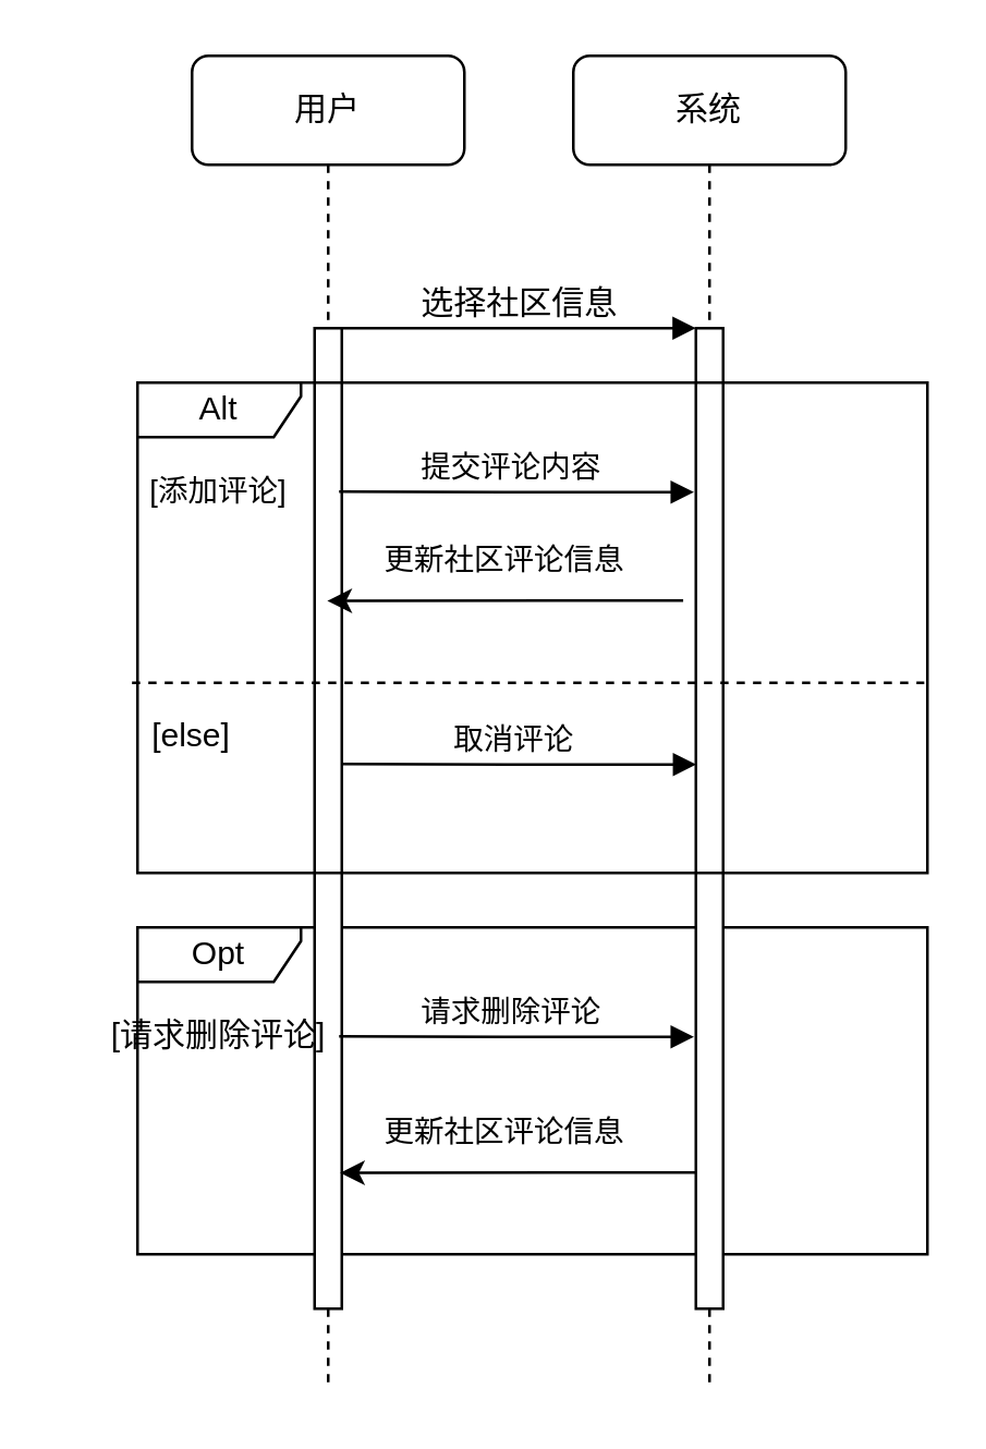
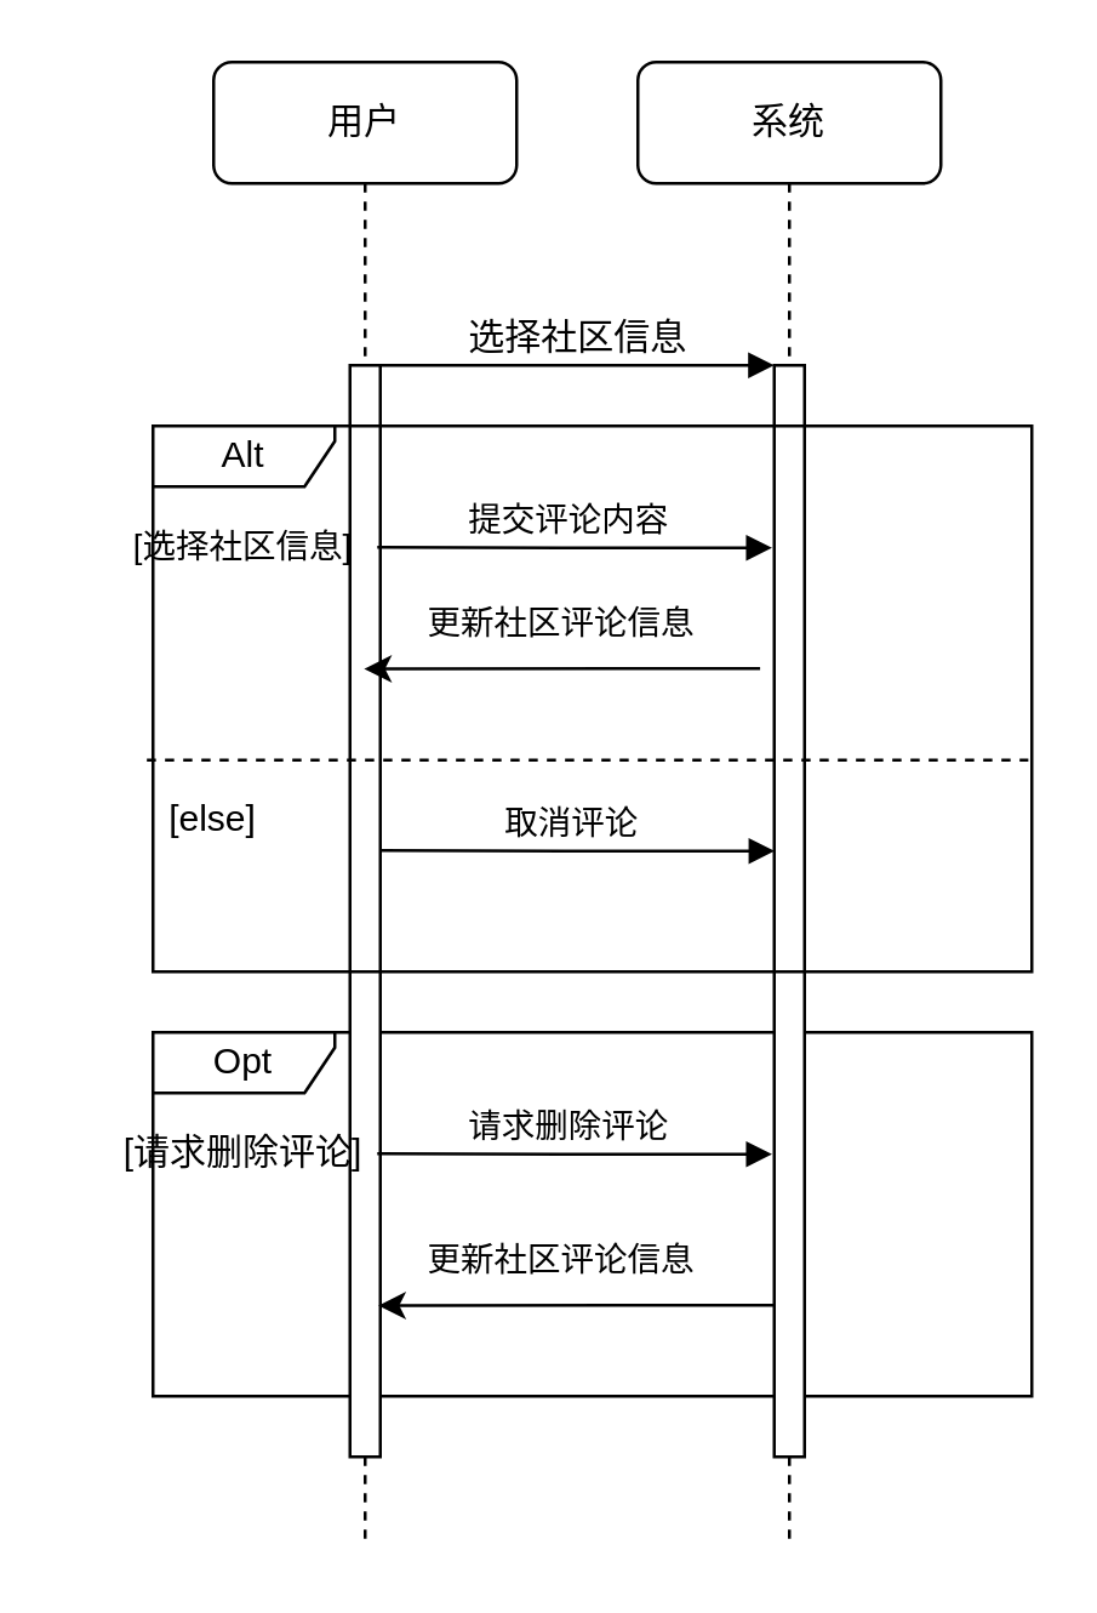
- <mxCell id="12" value="&lt;div&gt;&lt;font style=&quot;font-size: 11px&quot;&gt;[添加评论]&lt;/font&gt;&lt;/div&gt;" style="text;html=1;strokeColor=none;fillColor=none;align=center;verticalAlign=middle;whiteSpace=wrap;rounded=0;" vertex="1" parent="1"><mxGeometry x="30" y="170" width="100" height="20" as="geometry" /></mxCell>
+ <mxCell id="12" value="&lt;div&gt;&lt;font style=&quot;font-size: 11px&quot;&gt;[选择社区信息]&lt;/font&gt;&lt;/div&gt;" style="text;html=1;strokeColor=none;fillColor=none;align=center;verticalAlign=middle;whiteSpace=wrap;rounded=0;" vertex="1" parent="1"><mxGeometry x="30" y="170" width="100" height="20" as="geometry" /></mxCell>
